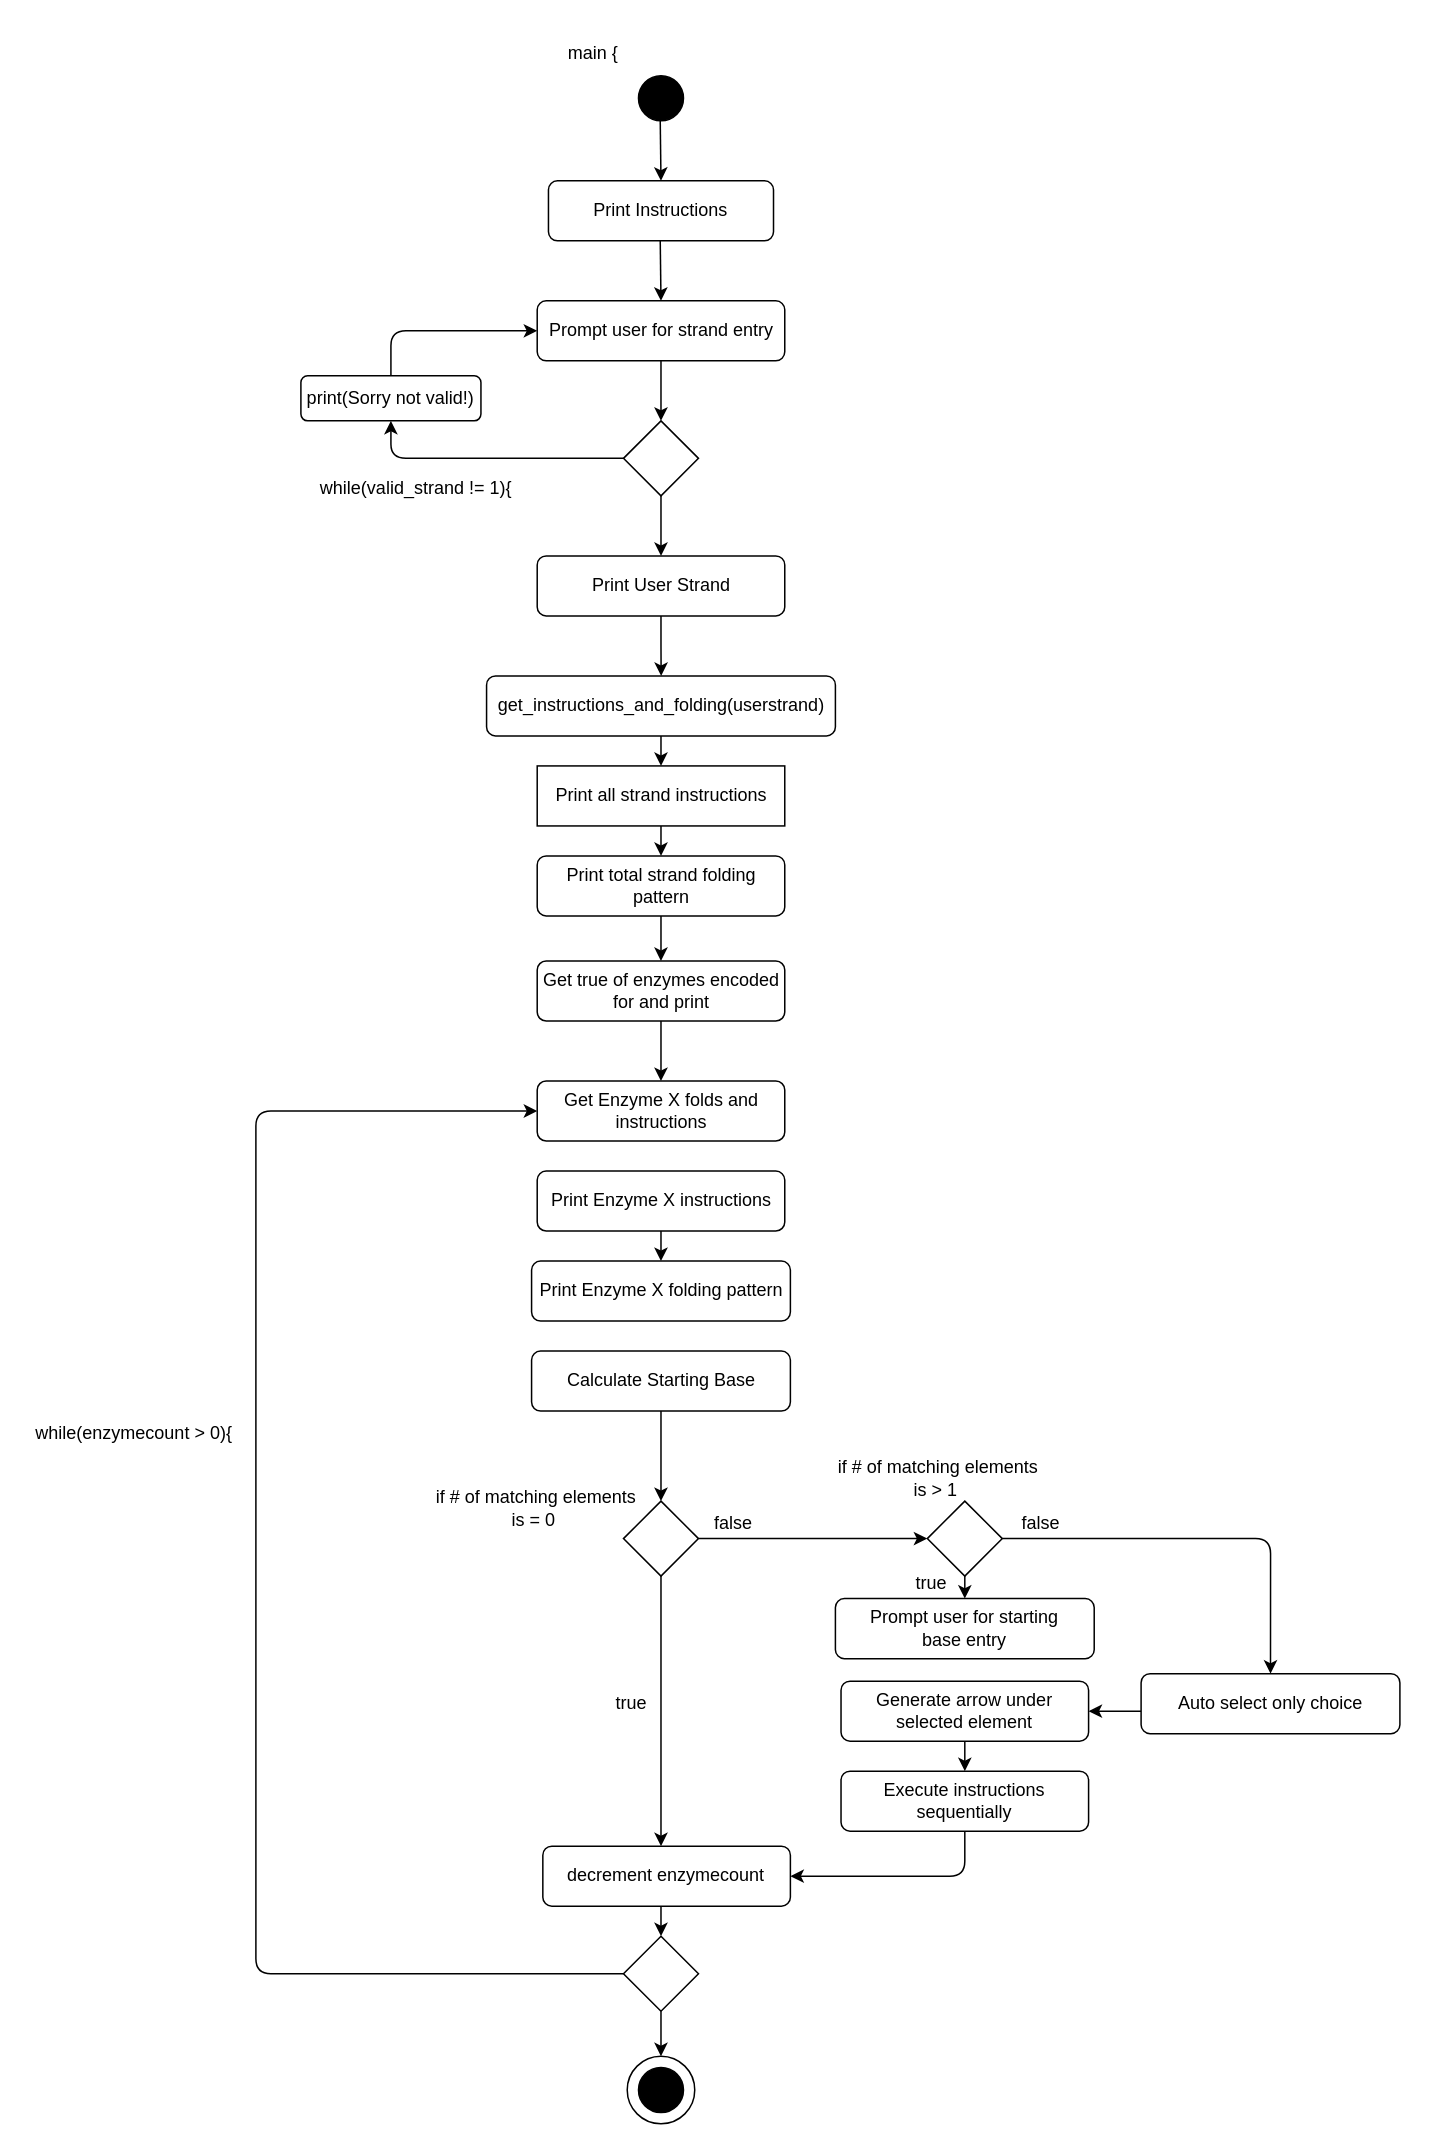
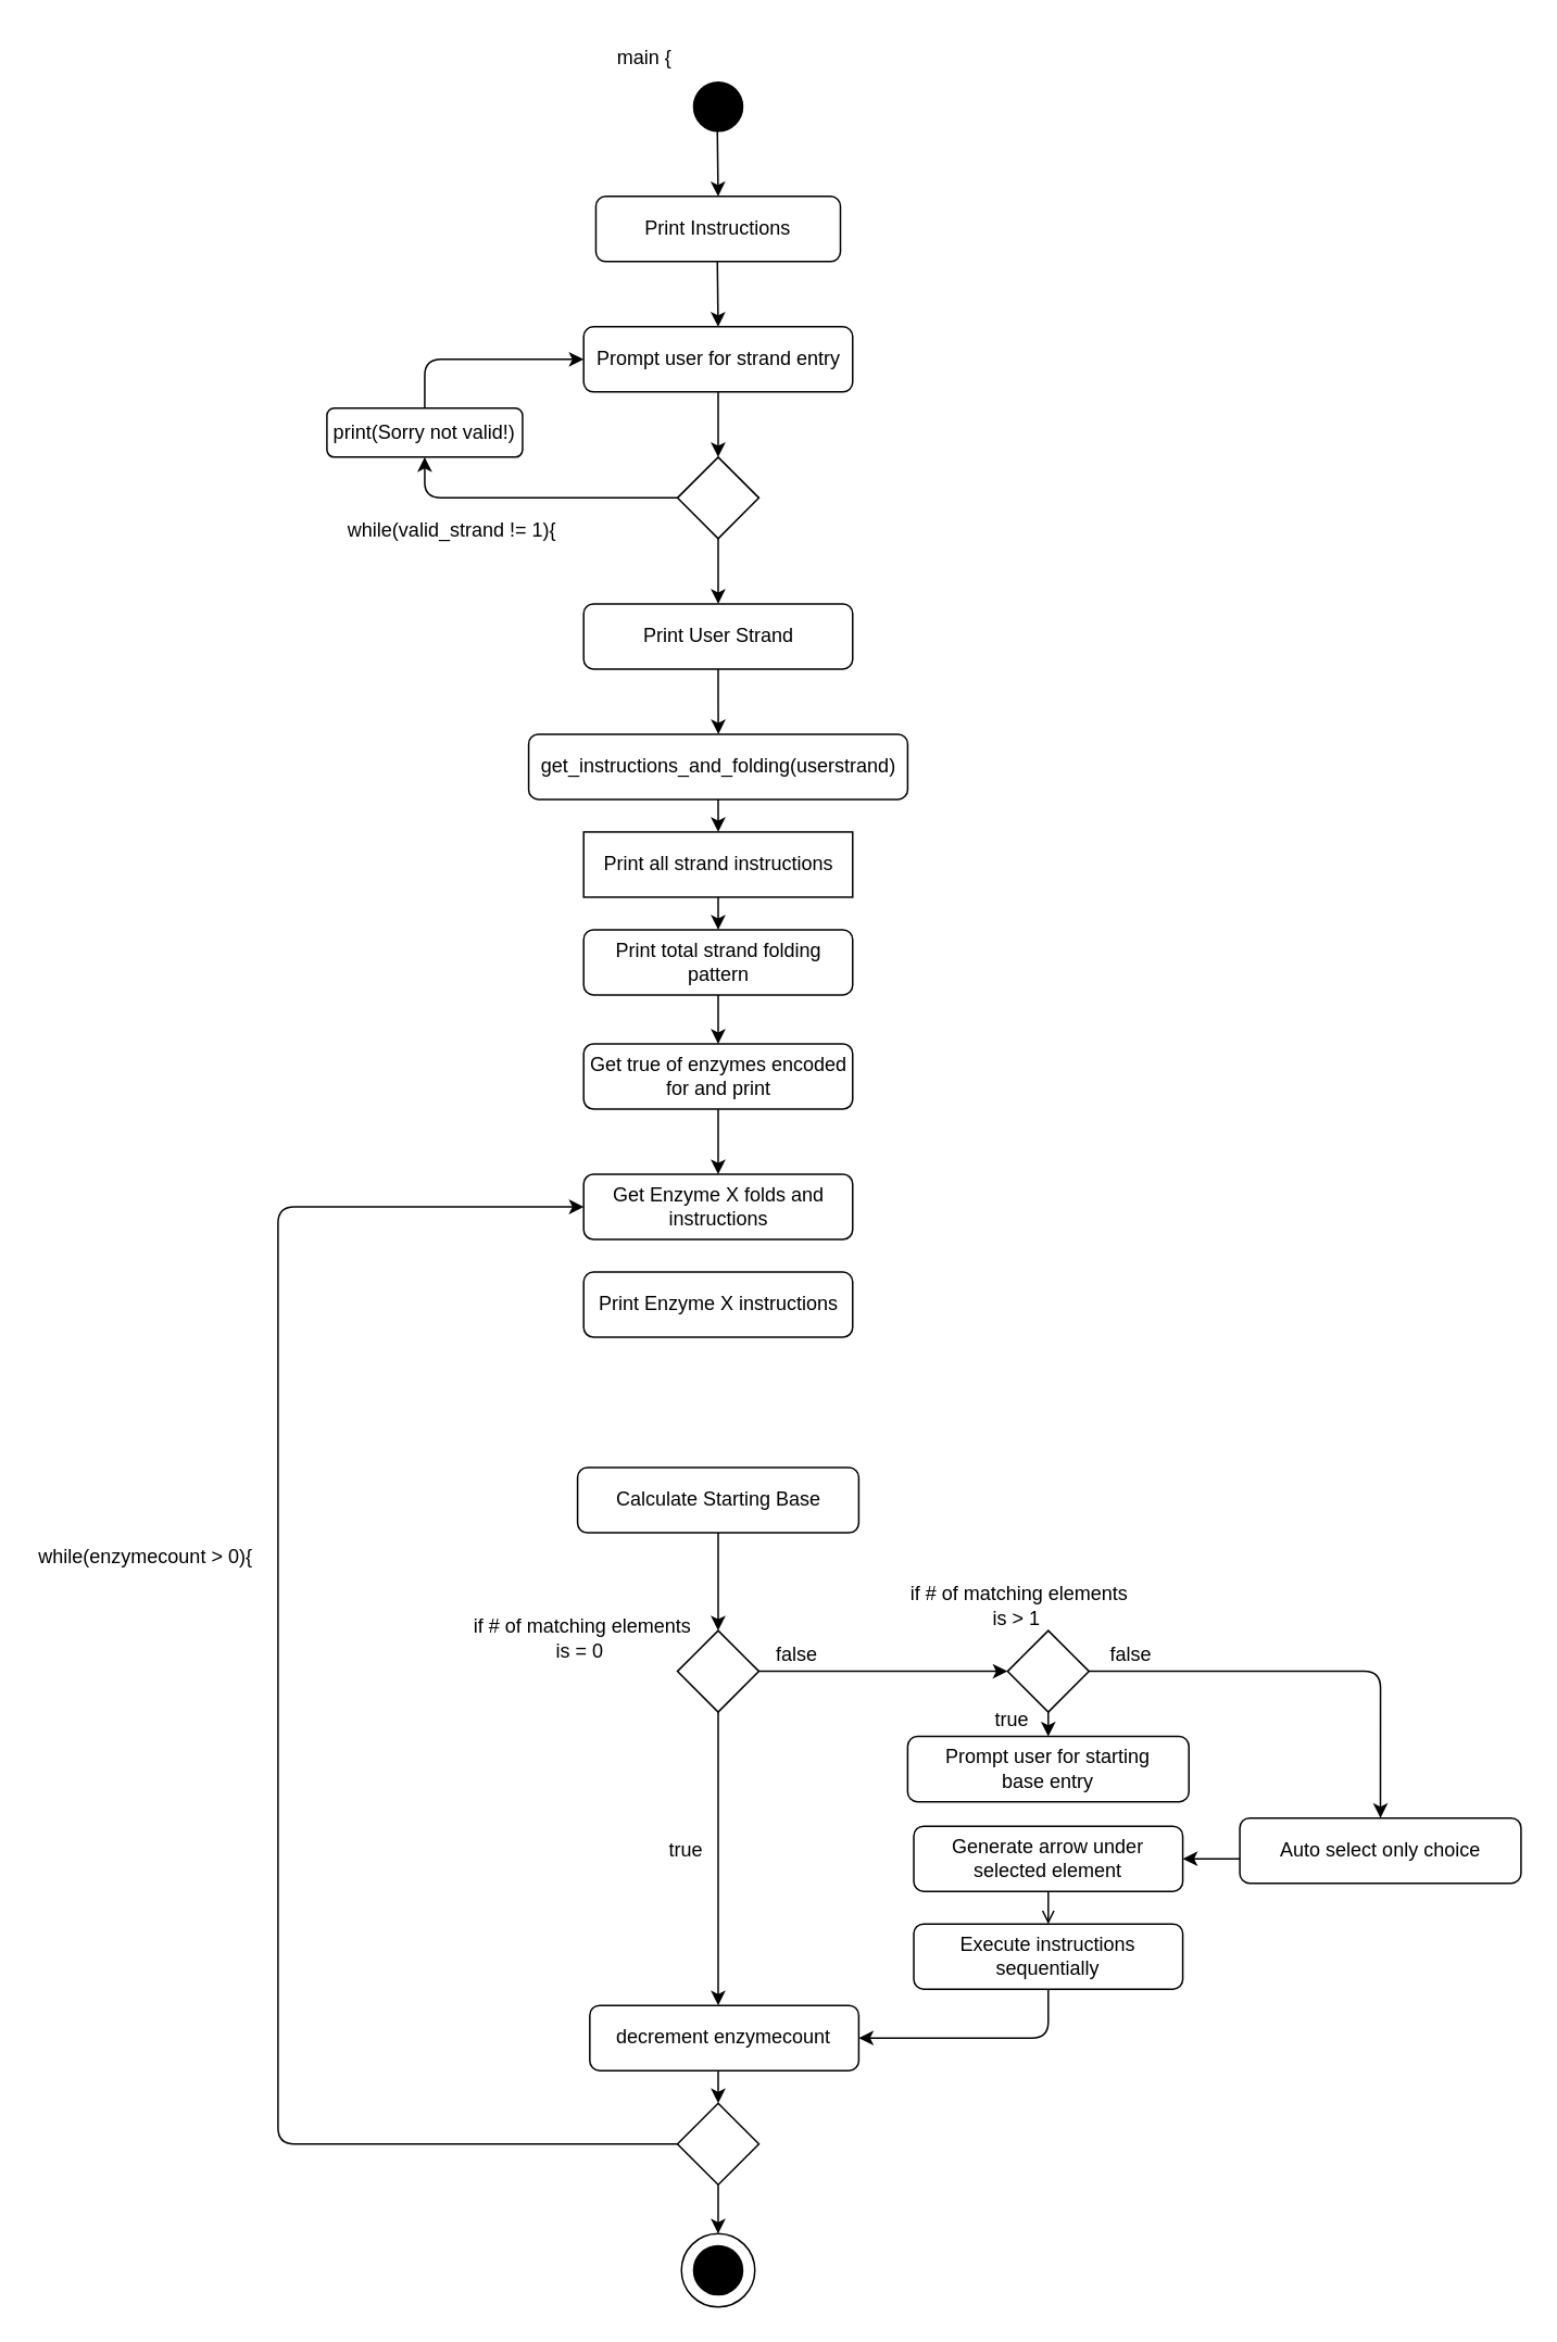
- <mxCell id="32" style="edgeStyle=orthogonalEdgeStyle;rounded=0;orthogonalLoop=1;jettySize=auto;html=1;exitX=0.5;exitY=1;exitDx=0;exitDy=0;entryX=0.5;entryY=0;entryDx=0;entryDy=0;" edge="1" parent="1" source="33" target="34"><mxGeometry relative="1" as="geometry" /></mxCell>
- <mxCell id="34" value="Print Enzyme X folding pattern" style="rounded=1;whiteSpace=wrap;html=1;" vertex="1" parent="1"><mxGeometry x="353.75" y="840" width="172.5" height="40" as="geometry" /></mxCell>
- <mxCell id="29" style="edgeStyle=orthogonalEdgeStyle;rounded=0;orthogonalLoop=1;jettySize=auto;html=1;exitX=0.5;exitY=1;exitDx=0;exitDy=0;entryX=0.5;entryY=0;entryDx=0;entryDy=0;" edge="1" parent="1" source="30" target="55"><mxGeometry relative="1" as="geometry" /></mxCell>
+ <mxCell id="29" style="edgeStyle=orthogonalEdgeStyle;rounded=0;orthogonalLoop=1;jettySize=auto;html=1;exitX=0.5;exitY=1;exitDx=0;exitDy=0;entryX=0.5;entryY=0;entryDx=0;entryDy=0;endArrow=open;" edge="1" parent="1" source="30" target="55"><mxGeometry relative="1" as="geometry" /></mxCell>
